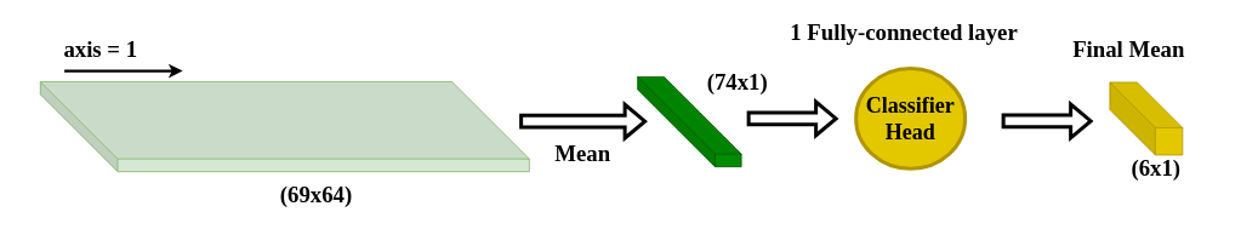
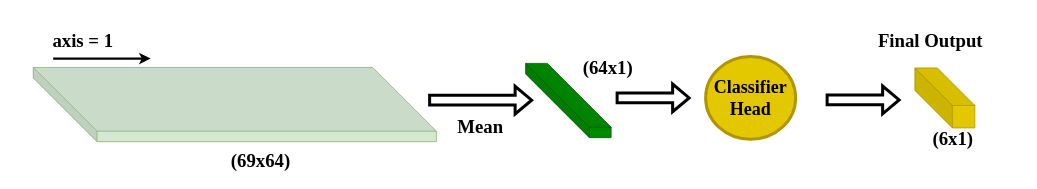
- <mxCell id="9" value="1 Fully-connected layer" style="text;html=1;strokeColor=none;fillColor=none;align=center;verticalAlign=middle;whiteSpace=wrap;rounded=0;fontSize=25;fontStyle=1;fontFamily=Times New Roman;" vertex="1" parent="1"><mxGeometry x="850" y="20" width="286" height="30" as="geometry" /></mxCell>
- <mxCell id="14" value="Final Mean" style="text;html=1;strokeColor=none;fillColor=none;align=center;verticalAlign=middle;whiteSpace=wrap;rounded=0;fontSize=25;fontStyle=1;fontFamily=Times New Roman;" vertex="1" parent="1"><mxGeometry x="1150" y="37.59" width="180" height="30" as="geometry" /></mxCell>
+ <mxCell id="14" value="Final Output" style="text;html=1;strokeColor=none;fillColor=none;align=center;verticalAlign=middle;whiteSpace=wrap;rounded=0;fontSize=25;fontStyle=1;fontFamily=Times New Roman;" vertex="1" parent="1"><mxGeometry x="1150" y="37.59" width="180" height="30" as="geometry" /></mxCell>
- <mxCell id="5" value="(74x1)" style="text;html=1;strokeColor=none;fillColor=none;align=center;verticalAlign=middle;whiteSpace=wrap;rounded=0;fontSize=25;fontStyle=1;fontFamily=Times New Roman;" vertex="1" parent="1"><mxGeometry x="720" y="75" width="180" height="30" as="geometry" /></mxCell>
+ <mxCell id="5" value="(64x1)" style="text;html=1;strokeColor=none;fillColor=none;align=center;verticalAlign=middle;whiteSpace=wrap;rounded=0;fontSize=25;fontStyle=1;fontFamily=Times New Roman;" vertex="1" parent="1"><mxGeometry x="720" y="75" width="180" height="30" as="geometry" /></mxCell>
